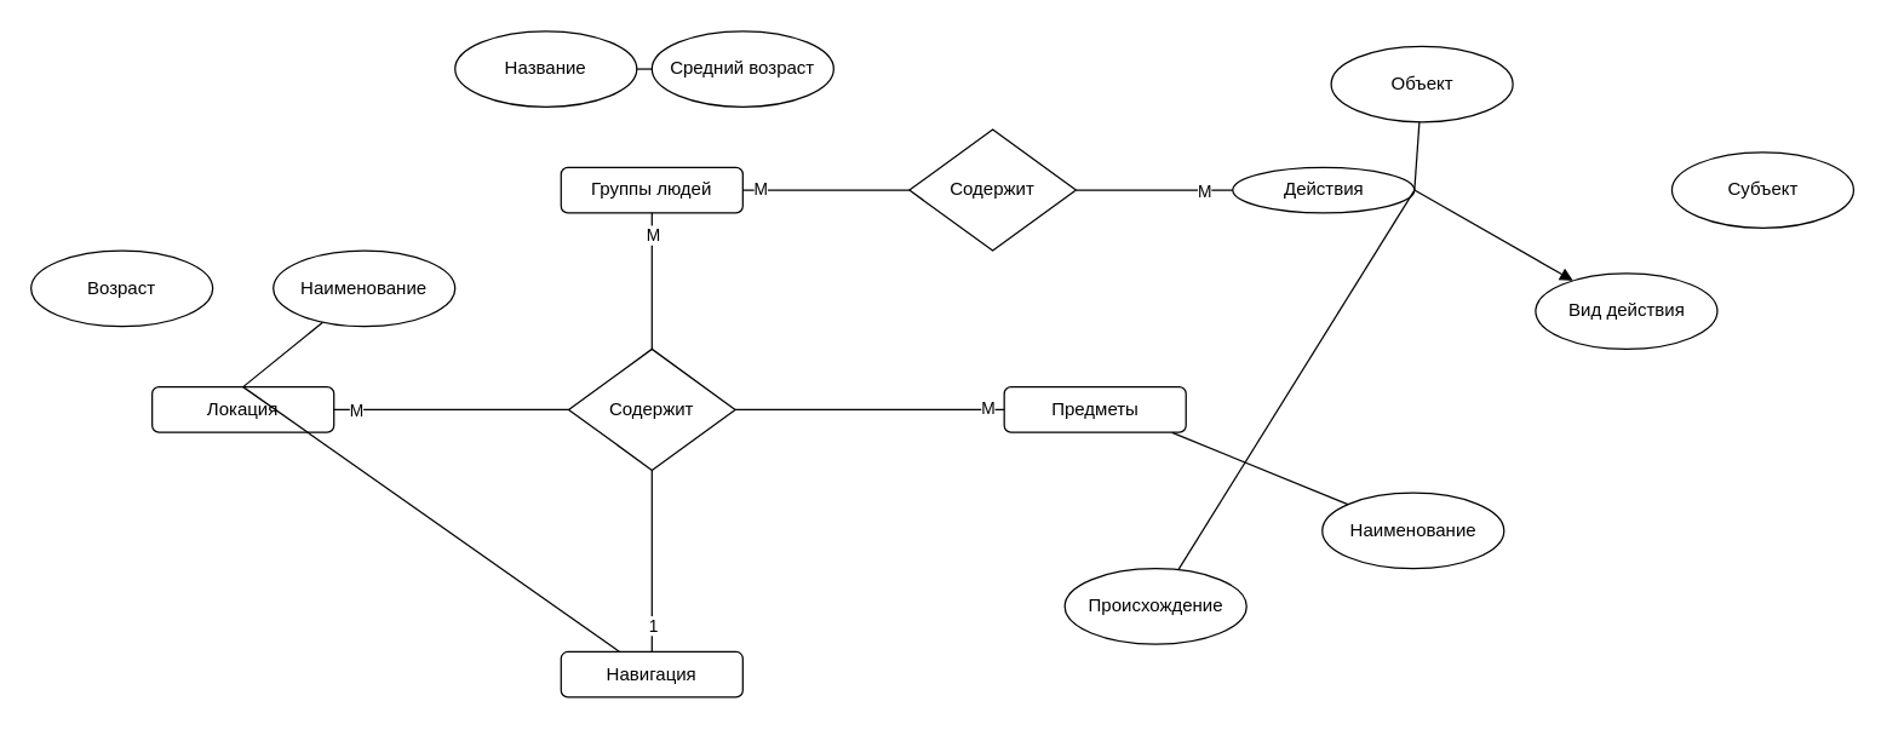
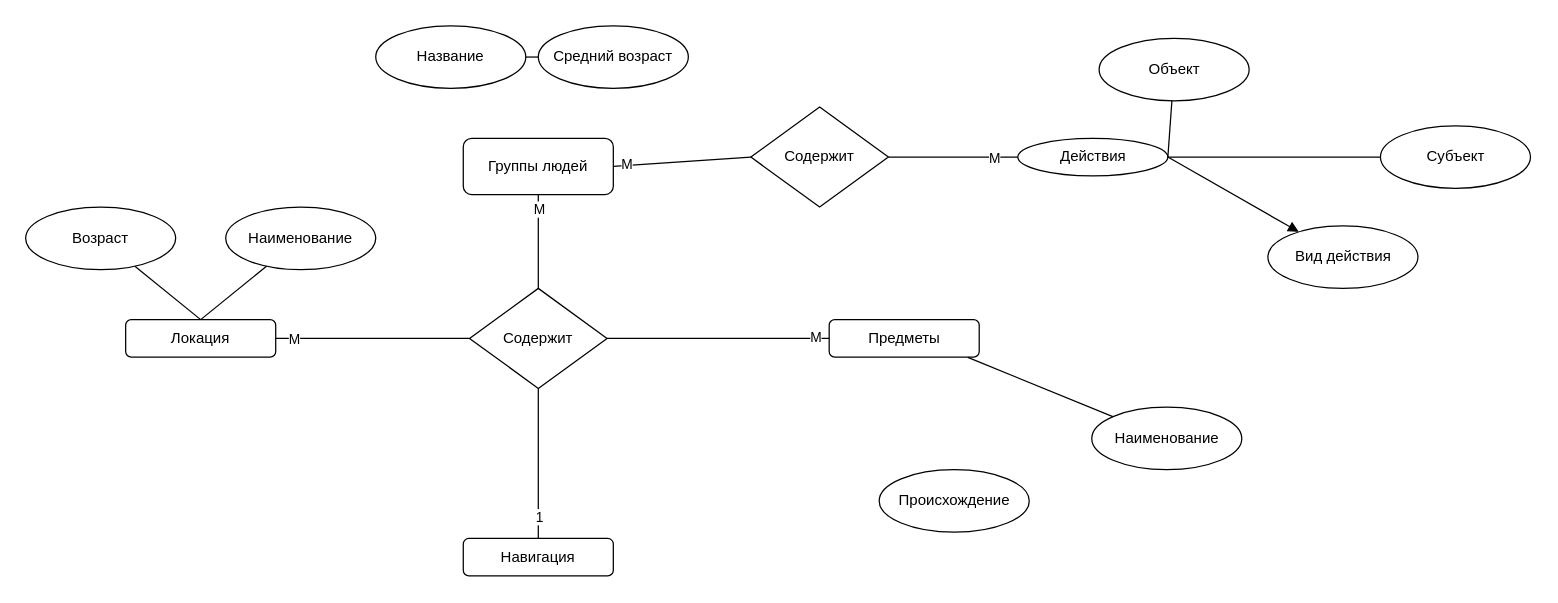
- <mxCell id="2" value="Группы людей" style="rounded=1;whiteSpace=wrap;html=1;" vertex="1" parent="1"><mxGeometry x="370" y="110" width="120" height="30" as="geometry" /></mxCell>
+ <mxCell id="2" value="Группы людей" style="rounded=1;whiteSpace=wrap;html=1;" vertex="1" parent="1"><mxGeometry x="370" y="110" width="120" height="45" as="geometry" /></mxCell>
- <mxCell id="16" value="" style="endArrow=none;html=1;rounded=0;exitX=1;exitY=0.5;exitDx=0;exitDy=0;" edge="1" parent="1" target="7" source="15"><mxGeometry width="50" height="50" relative="1" as="geometry"><mxPoint x="718.5" y="230" as="sourcePoint" /><mxPoint x="768.5" y="180" as="targetPoint" /></mxGeometry></mxCell>
+ <mxCell id="16" value="" style="endArrow=none;html=1;rounded=0;exitX=1;exitY=0.5;exitDx=0;exitDy=0;" edge="1" parent="1" target="17" source="15"><mxGeometry width="50" height="50" relative="1" as="geometry"><mxPoint x="718.5" y="230" as="sourcePoint" /><mxPoint x="768.5" y="180" as="targetPoint" /></mxGeometry></mxCell>
- <mxCell id="11" value="" style="endArrow=none;html=1;rounded=0;exitX=0.5;exitY=0;exitDx=0;exitDy=0;" edge="1" target="27" parent="1" source="10"><mxGeometry width="50" height="50" relative="1" as="geometry"><mxPoint x="525" y="695" as="sourcePoint" /><mxPoint x="575" y="645" as="targetPoint" /></mxGeometry></mxCell>
+ <mxCell id="11" value="" style="endArrow=none;html=1;rounded=0;exitX=0.5;exitY=0;exitDx=0;exitDy=0;" edge="1" target="12" parent="1" source="10"><mxGeometry width="50" height="50" relative="1" as="geometry"><mxPoint x="525" y="695" as="sourcePoint" /><mxPoint x="575" y="645" as="targetPoint" /></mxGeometry></mxCell>
